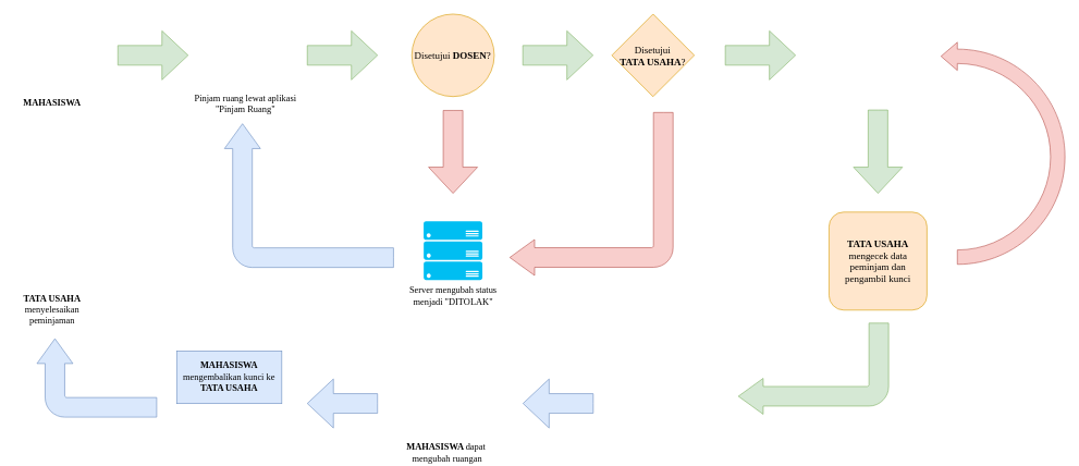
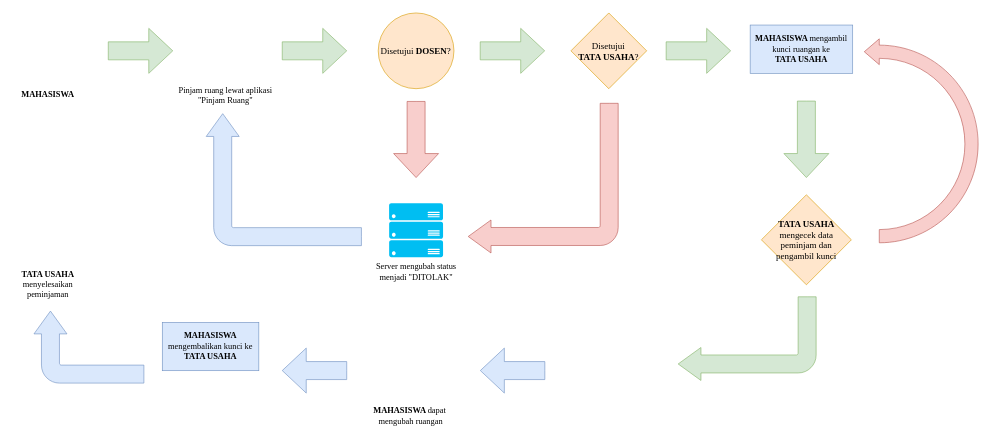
+ <mxCell id="17" value="&lt;div style=&quot;font-size: 14px&quot;&gt;&lt;b&gt;&lt;font style=&quot;font-size: 14px&quot; face=&quot;Comic Sans MS&quot;&gt;MAHASISWA &lt;/font&gt;&lt;/b&gt;&lt;font style=&quot;font-size: 14px&quot; face=&quot;Comic Sans MS&quot;&gt;mengambil kunci ruangan ke &lt;/font&gt;&lt;b&gt;&lt;font style=&quot;font-size: 14px&quot; face=&quot;Comic Sans MS&quot;&gt;&lt;br&gt;&lt;/font&gt;&lt;/b&gt;&lt;/div&gt;&lt;div style=&quot;font-size: 14px&quot;&gt;&lt;b&gt;&lt;font style=&quot;font-size: 14px&quot; face=&quot;Comic Sans MS&quot;&gt;TATA USAHA&lt;br&gt;&lt;/font&gt;&lt;/b&gt;&lt;/div&gt;" style="rounded=0;whiteSpace=wrap;html=1;fillColor=#dae8fc;strokeColor=#6c8ebf;" vertex="1" parent="1"><mxGeometry x="1250" y="41" width="171" height="80.5" as="geometry" /></mxCell>
- <mxCell id="4" value="&lt;div&gt;&lt;font style=&quot;font-size: 15px&quot; face=&quot;Comic Sans MS&quot;&gt;Disetujui&lt;/font&gt;&lt;/div&gt;&lt;div&gt;&lt;b&gt;&lt;font style=&quot;font-size: 15px&quot; face=&quot;Comic Sans MS&quot;&gt;TATA USAHA&lt;/font&gt;&lt;/b&gt;&lt;font style=&quot;font-size: 15px&quot; face=&quot;Comic Sans MS&quot;&gt;?&lt;/font&gt;&lt;/div&gt;" style="rhombus;whiteSpace=wrap;html=1;fillColor=#ffe6cc;strokeColor=#d79b00;" vertex="1" parent="1"><mxGeometry x="936.25" y="20.87" width="126.25" height="126.25" as="geometry" /></mxCell>
+ <mxCell id="4" value="&lt;div&gt;&lt;font style=&quot;font-size: 15px&quot; face=&quot;Comic Sans MS&quot;&gt;Disetujui&lt;/font&gt;&lt;/div&gt;&lt;div&gt;&lt;b&gt;&lt;font style=&quot;font-size: 15px&quot; face=&quot;Comic Sans MS&quot;&gt;TATA USAHA&lt;/font&gt;&lt;/b&gt;&lt;font style=&quot;font-size: 15px&quot; face=&quot;Comic Sans MS&quot;&gt;?&lt;/font&gt;&lt;/div&gt;" style="rhombus;whiteSpace=wrap;html=1;fillColor=#ffe6cc;strokeColor=#d79b00;" vertex="1" parent="1"><mxGeometry x="951.25" y="20.87" width="126.25" height="126.25" as="geometry" /></mxCell>
- <mxCell id="19" value="&lt;b&gt;&lt;font style=&quot;font-size: 15px&quot; face=&quot;Comic Sans MS&quot;&gt;TATA USAHA &lt;/font&gt;&lt;/b&gt;&lt;font style=&quot;font-size: 15px&quot; face=&quot;Comic Sans MS&quot;&gt;mengecek data peminjam dan pengambil kunci&lt;/font&gt;&lt;b&gt;&lt;font style=&quot;font-size: 15px&quot; face=&quot;Comic Sans MS&quot;&gt;&lt;br&gt;&lt;/font&gt;&lt;/b&gt;" style="whiteSpace=wrap;html=1;fillColor=#ffe6cc;strokeColor=#d79b00;rounded=1;" vertex="1" parent="1"><mxGeometry x="1268.75" y="324" width="150" height="150" as="geometry" /></mxCell>
+ <mxCell id="19" value="&lt;b&gt;&lt;font style=&quot;font-size: 15px&quot; face=&quot;Comic Sans MS&quot;&gt;TATA USAHA &lt;/font&gt;&lt;/b&gt;&lt;font style=&quot;font-size: 15px&quot; face=&quot;Comic Sans MS&quot;&gt;mengecek data peminjam dan pengambil kunci&lt;/font&gt;&lt;b&gt;&lt;font style=&quot;font-size: 15px&quot; face=&quot;Comic Sans MS&quot;&gt;&lt;br&gt;&lt;/font&gt;&lt;/b&gt;" style="rhombus;whiteSpace=wrap;html=1;fillColor=#ffe6cc;strokeColor=#d79b00;" vertex="1" parent="1"><mxGeometry x="1268.75" y="324" width="150" height="150" as="geometry" /></mxCell>
